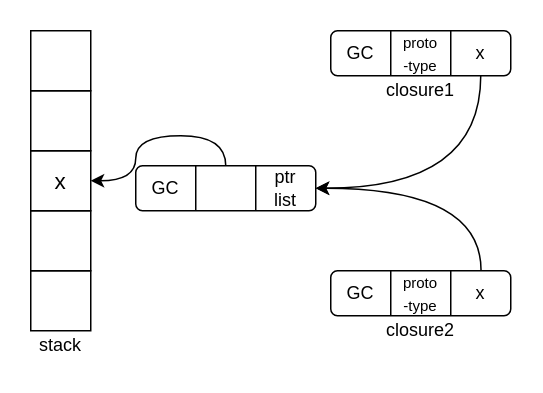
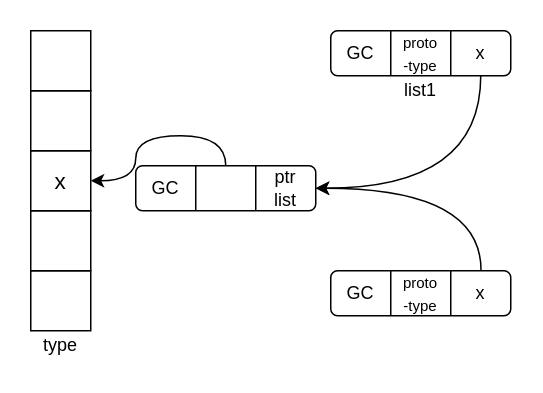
- <mxCell id="12" value="closure1" style="text;html=1;strokeColor=none;fillColor=none;align=center;verticalAlign=middle;whiteSpace=wrap;rounded=0;" vertex="1" parent="10"><mxGeometry y="30" width="120" height="20" as="geometry" /></mxCell>
+ <mxCell id="12" value="list1" style="text;html=1;strokeColor=none;fillColor=none;align=center;verticalAlign=middle;whiteSpace=wrap;rounded=0;" vertex="1" parent="10"><mxGeometry y="30" width="120" height="20" as="geometry" /></mxCell>
- <mxCell id="21" value="closure2" style="text;html=1;strokeColor=none;fillColor=none;align=center;verticalAlign=middle;whiteSpace=wrap;rounded=0;" vertex="1" parent="19"><mxGeometry y="30" width="120" height="20" as="geometry" /></mxCell>
- <mxCell id="8" value="stack" style="text;html=1;strokeColor=none;fillColor=none;align=center;verticalAlign=middle;whiteSpace=wrap;rounded=0;" vertex="1" parent="2"><mxGeometry y="200" width="40" height="20" as="geometry" /></mxCell>
+ <mxCell id="8" value="type" style="text;html=1;strokeColor=none;fillColor=none;align=center;verticalAlign=middle;whiteSpace=wrap;rounded=0;" vertex="1" parent="2"><mxGeometry y="200" width="40" height="20" as="geometry" /></mxCell>
